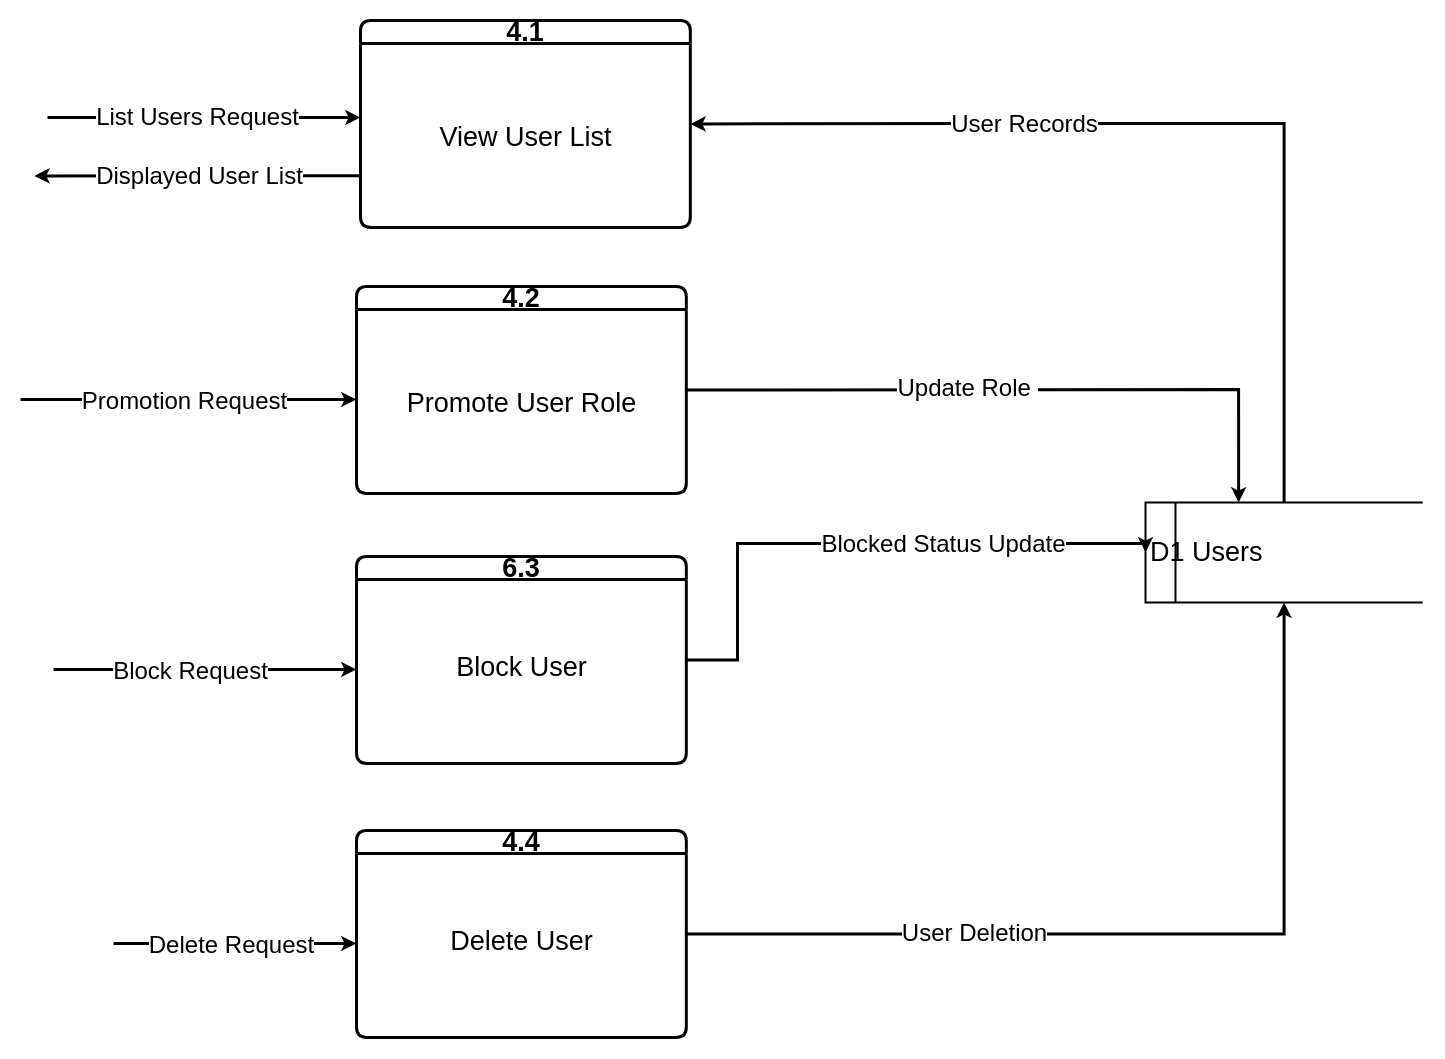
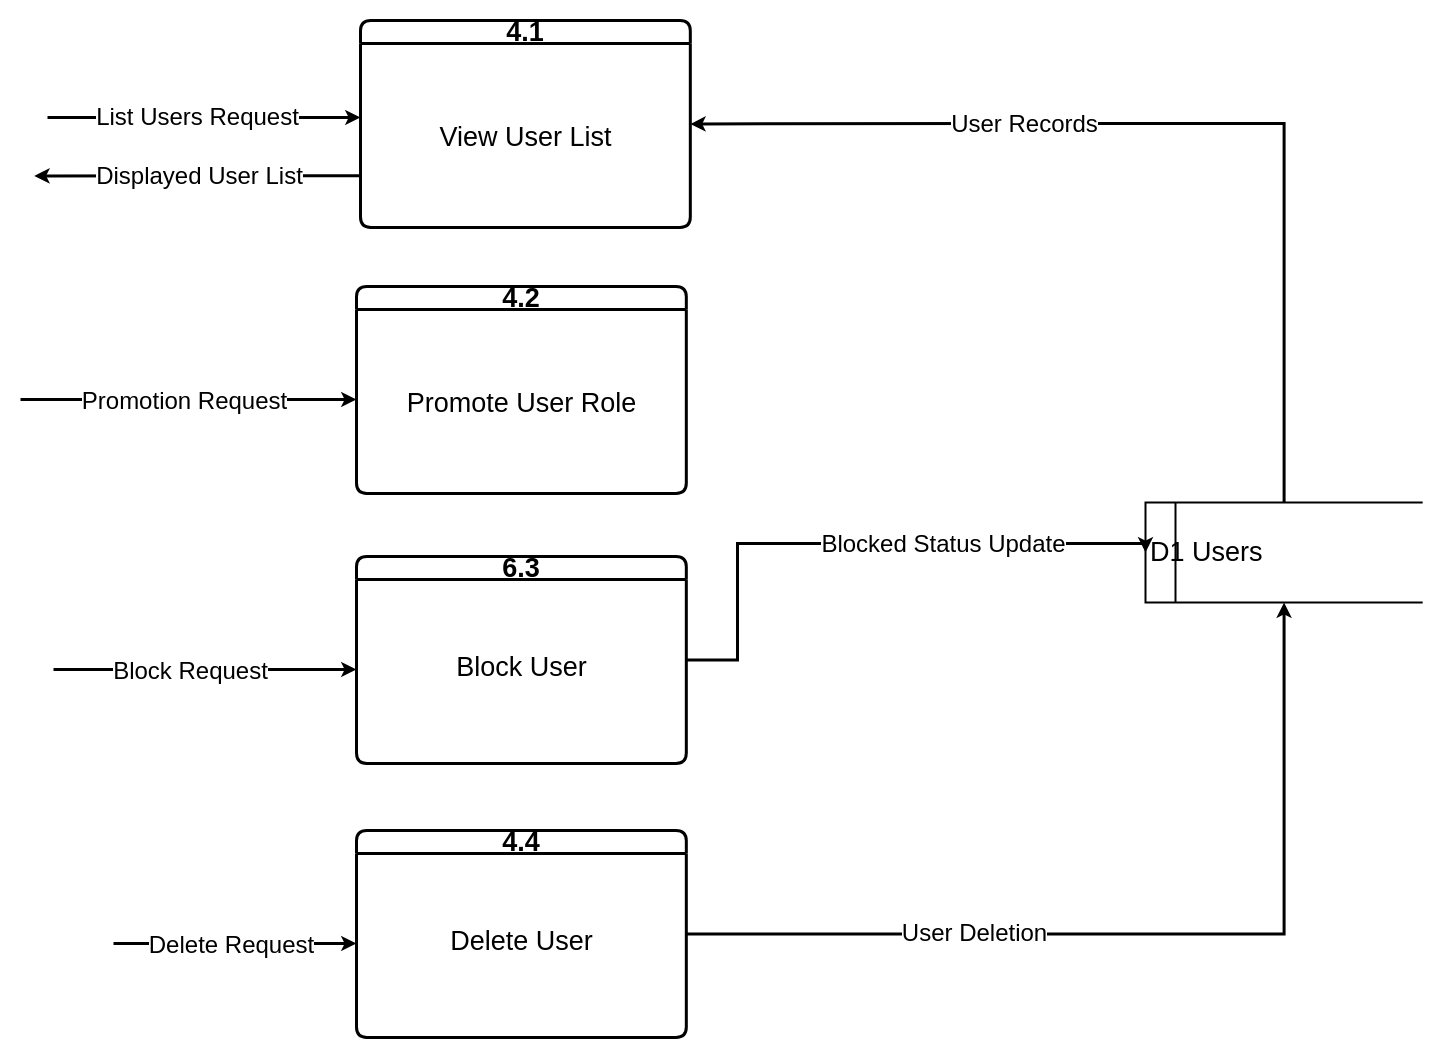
- <mxCell id="11" style="edgeStyle=orthogonalEdgeStyle;rounded=0;orthogonalLoop=1;jettySize=auto;html=1;entryX=0.336;entryY=0;entryDx=0;entryDy=0;entryPerimeter=0;strokeWidth=3;" parent="1" source="13" target="8" edge="1"><mxGeometry relative="1" as="geometry"><mxPoint x="1237.667" y="495" as="targetPoint" /><Array as="points"><mxPoint x="731" y="390" /><mxPoint x="1238" y="389" /></Array></mxGeometry></mxCell>
- <mxCell id="12" value="&lt;font style=&quot;font-size: 24px;&quot;&gt;Update Role&amp;nbsp;&lt;/font&gt;" style="edgeLabel;html=1;align=center;verticalAlign=middle;resizable=0;points=[];" parent="11" vertex="1" connectable="0"><mxGeometry x="-0.266" y="1" relative="1" as="geometry"><mxPoint x="37" y="-1" as="offset" /></mxGeometry></mxCell>
